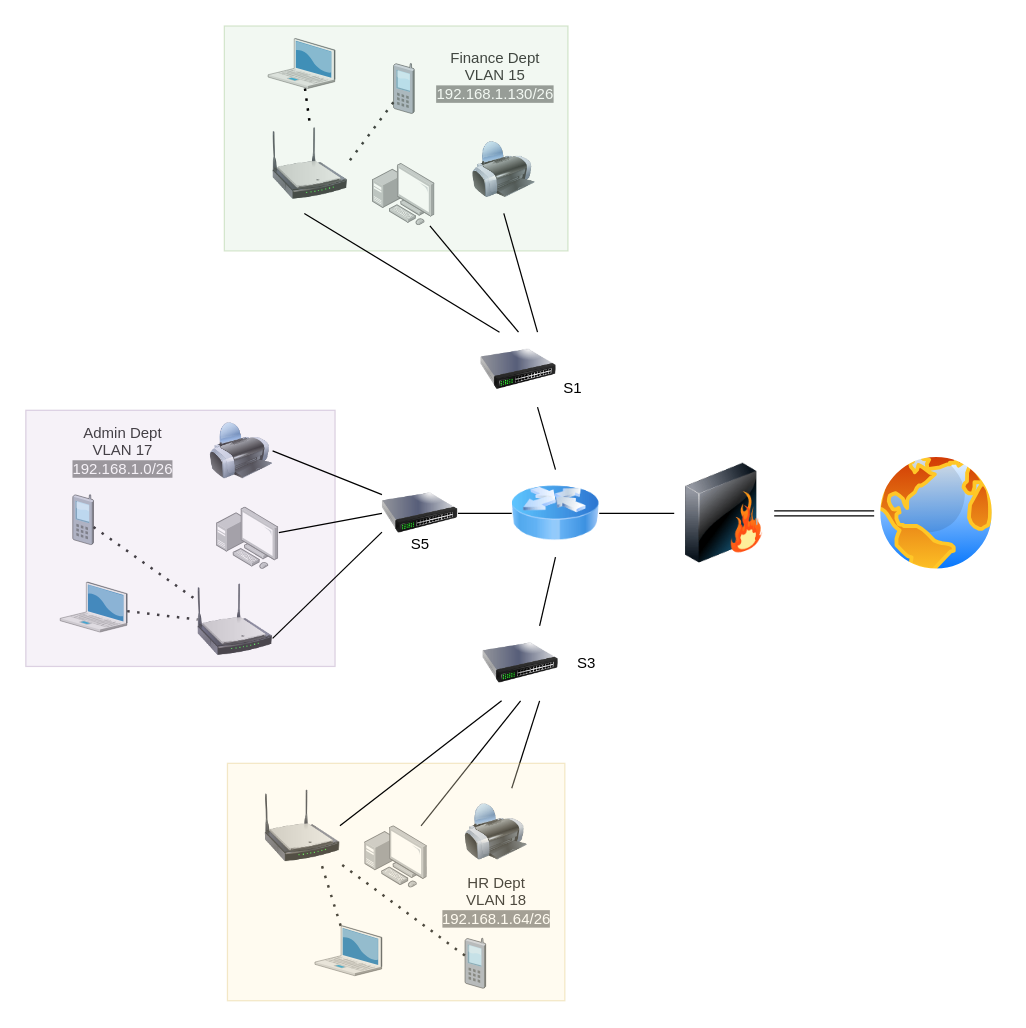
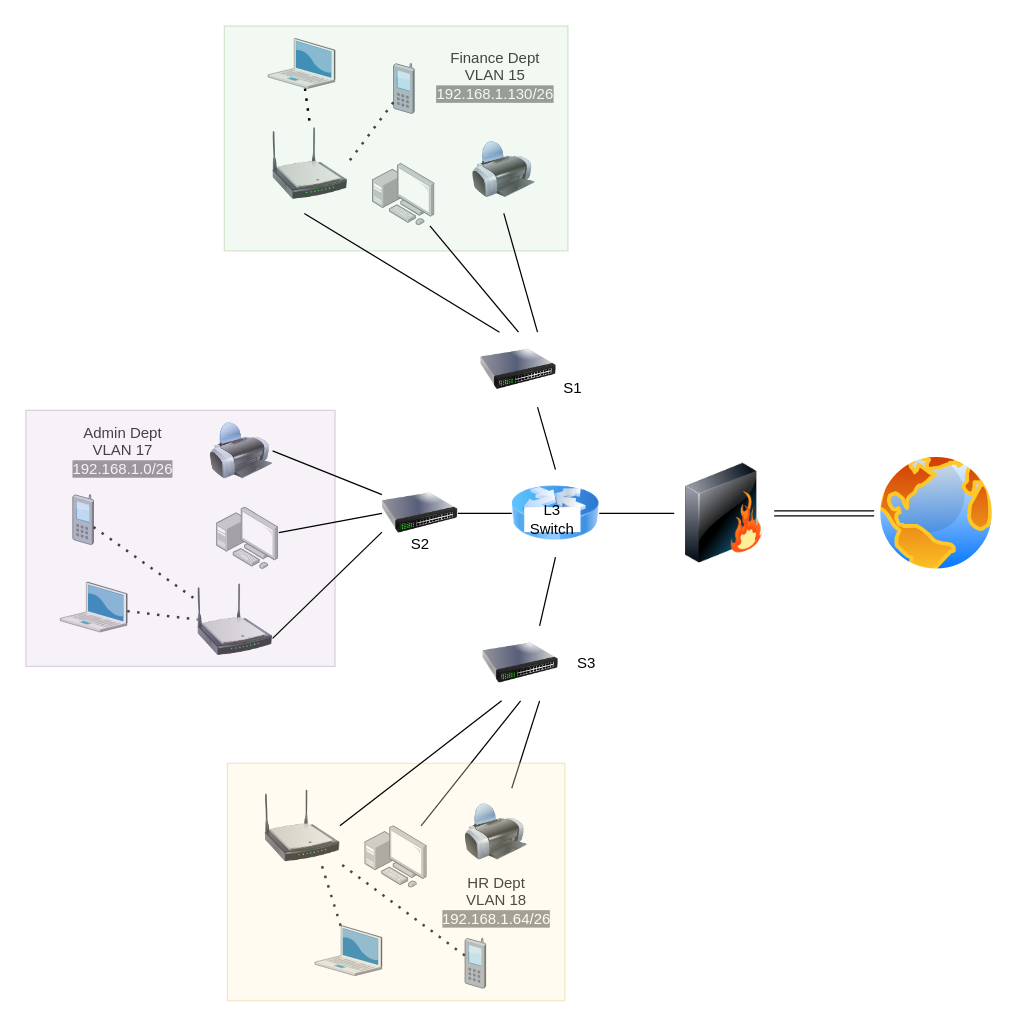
+ <mxCell id="32" value="L3 Switch" style="text;html=1;strokeColor=none;fillColor=default;align=center;verticalAlign=middle;whiteSpace=wrap;rounded=0;" vertex="1" parent="1"><mxGeometry x="419" y="405" width="45" height="20" as="geometry" /></mxCell>
- <mxCell id="51" value="S5" style="text;html=1;strokeColor=none;fillColor=none;align=center;verticalAlign=middle;whiteSpace=wrap;rounded=0;" vertex="1" parent="1"><mxGeometry x="305.97" y="420" width="60" height="30" as="geometry" /></mxCell>
+ <mxCell id="51" value="S2" style="text;html=1;strokeColor=none;fillColor=none;align=center;verticalAlign=middle;whiteSpace=wrap;rounded=0;" vertex="1" parent="1"><mxGeometry x="305.97" y="420" width="60" height="30" as="geometry" /></mxCell>
